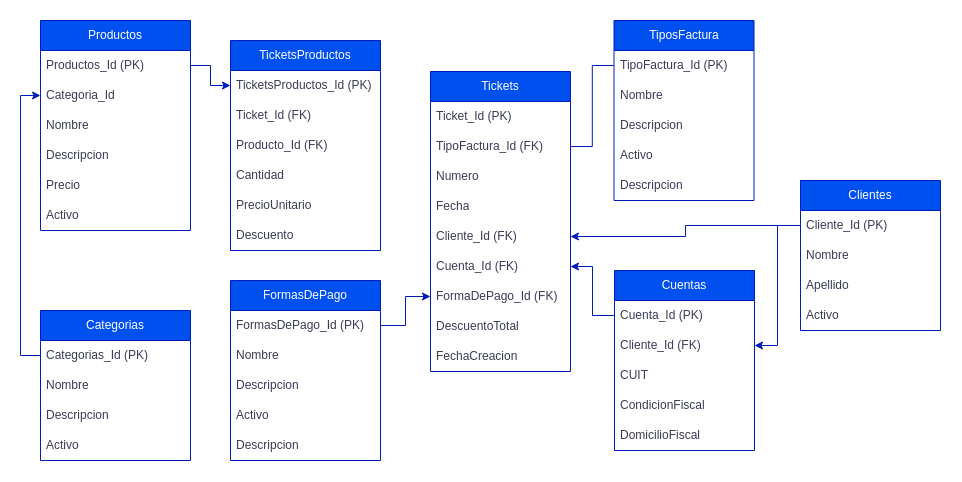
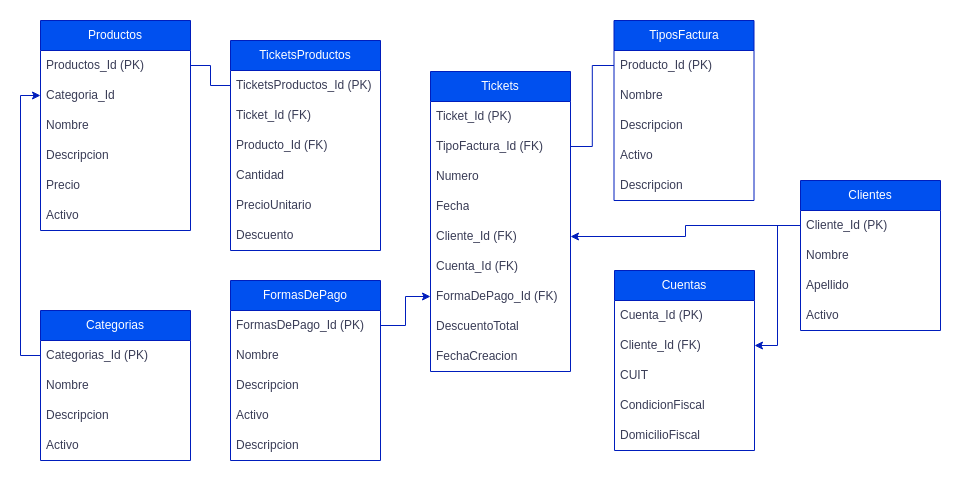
- <mxCell id="14" value="TipoFactura_Id (PK)" style="text;strokeColor=none;fillColor=none;align=left;verticalAlign=middle;spacingLeft=4;spacingRight=4;overflow=hidden;points=[[0,0.5],[1,0.5]];portConstraint=eastwest;rotatable=0;whiteSpace=wrap;html=1;fontColor=#393C56;" vertex="1" parent="13"><mxGeometry y="30" width="140" height="30" as="geometry" /></mxCell>
+ <mxCell id="14" value="Producto_Id (PK)" style="text;strokeColor=none;fillColor=none;align=left;verticalAlign=middle;spacingLeft=4;spacingRight=4;overflow=hidden;points=[[0,0.5],[1,0.5]];portConstraint=eastwest;rotatable=0;whiteSpace=wrap;html=1;fontColor=#393C56;" vertex="1" parent="13"><mxGeometry y="30" width="140" height="30" as="geometry" /></mxCell>
- <mxCell id="59" style="edgeStyle=orthogonalEdgeStyle;rounded=0;orthogonalLoop=1;jettySize=auto;html=1;entryX=0;entryY=0.5;entryDx=0;entryDy=0;strokeColor=#001DBC;fontColor=#393C56;fillColor=#0050ef;" edge="1" parent="1" source="47" target="40"><mxGeometry relative="1" as="geometry" /></mxCell>
+ <mxCell id="59" style="edgeStyle=orthogonalEdgeStyle;rounded=0;orthogonalLoop=1;jettySize=auto;html=1;entryX=0;entryY=0.5;entryDx=0;entryDy=0;strokeColor=#001DBC;fontColor=#393C56;fillColor=#0050ef;endArrow=none;" edge="1" parent="1" source="47" target="40"><mxGeometry relative="1" as="geometry" /></mxCell>
- <mxCell id="31" style="edgeStyle=orthogonalEdgeStyle;rounded=0;orthogonalLoop=1;jettySize=auto;html=1;strokeColor=#001DBC;fontColor=#393C56;fillColor=#0050ef;" edge="1" parent="1" source="26" target="8"><mxGeometry relative="1" as="geometry"><mxPoint x="570" y="266" as="targetPoint" /></mxGeometry></mxCell>
